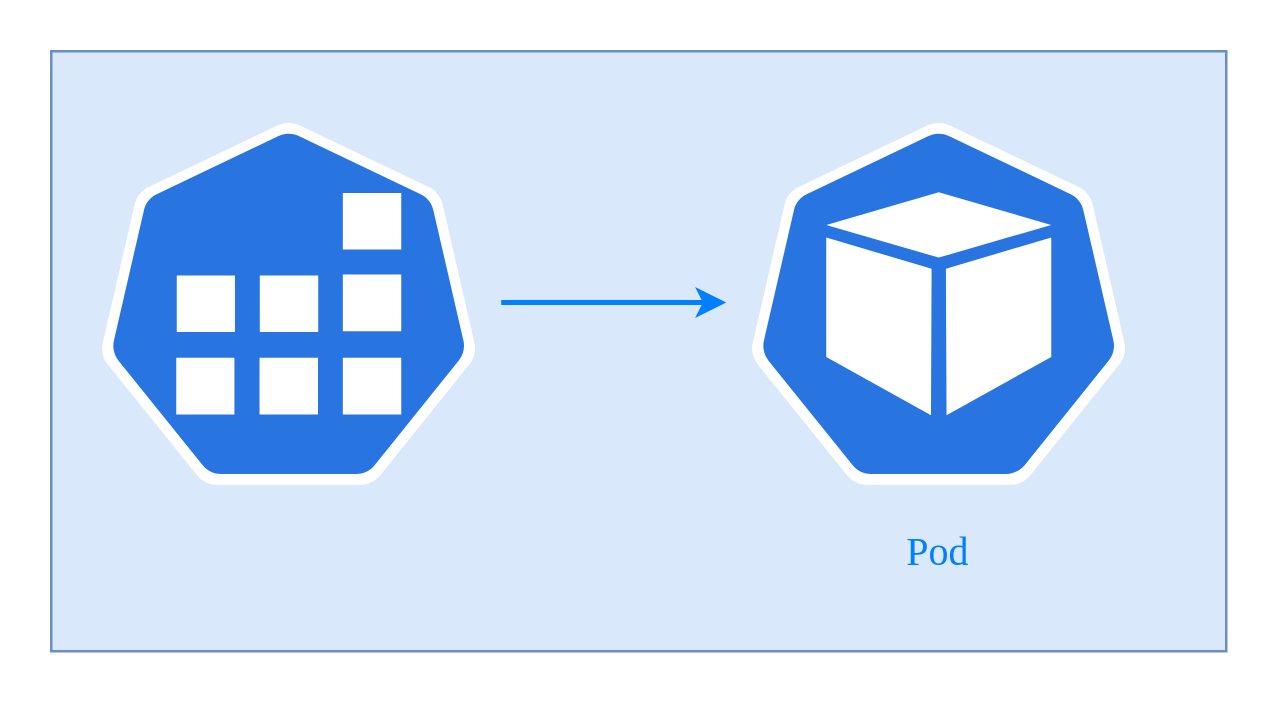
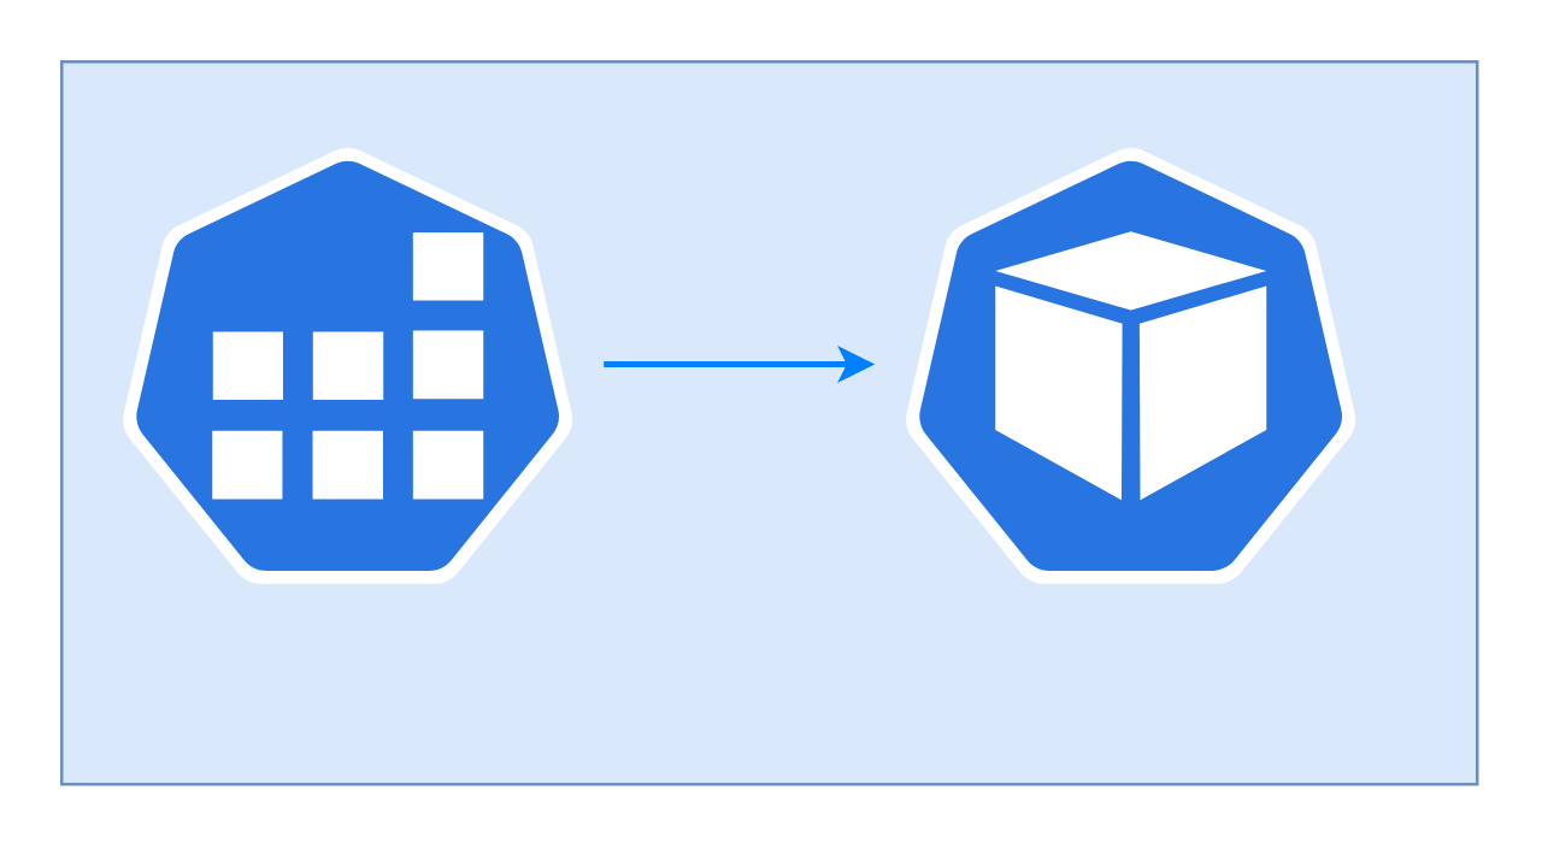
- <mxCell id="6" value="&lt;font color=&quot;#007fff&quot; face=&quot;Verdana&quot;&gt;&lt;span style=&quot;font-size: 16px&quot;&gt;Pod&lt;/span&gt;&lt;/font&gt;" style="text;html=1;strokeColor=none;fillColor=none;align=center;verticalAlign=middle;whiteSpace=wrap;rounded=0;" parent="1" vertex="1"><mxGeometry x="355" y="210" width="40" height="20" as="geometry" /></mxCell>
